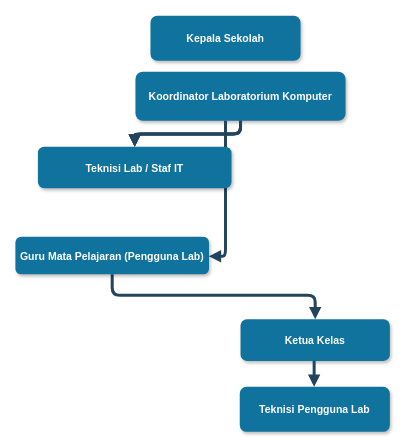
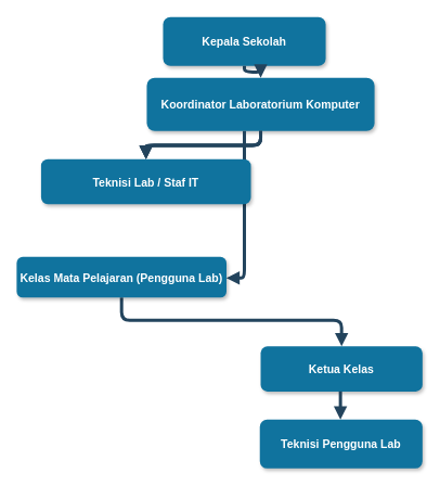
+ <mxCell id="6" value="" style="edgeStyle=elbowEdgeStyle;elbow=vertical;strokeWidth=4;endArrow=block;endFill=1;fontStyle=1;strokeColor=#23445D;" parent="1" source="2" target="3" edge="1"><mxGeometry x="22" y="165.5" width="100" height="100" as="geometry"><mxPoint x="-448" y="80.5" as="sourcePoint" /><mxPoint x="-348" y="-19.5" as="targetPoint" /></mxGeometry></mxCell>
- <mxCell id="11" value="Guru Mata Pelajaran (Pengguna Lab)" style="rounded=1;fillColor=#10739E;strokeColor=none;shadow=1;gradientColor=none;fontStyle=1;fontColor=#FFFFFF;fontSize=14;" parent="1" vertex="1"><mxGeometry x="20" y="315" width="258" height="50" as="geometry" /></mxCell>
+ <mxCell id="11" value="Kelas Mata Pelajaran (Pengguna Lab)" style="rounded=1;fillColor=#10739E;strokeColor=none;shadow=1;gradientColor=none;fontStyle=1;fontColor=#FFFFFF;fontSize=14;" parent="1" vertex="1"><mxGeometry x="20" y="315" width="258" height="50" as="geometry" /></mxCell>
